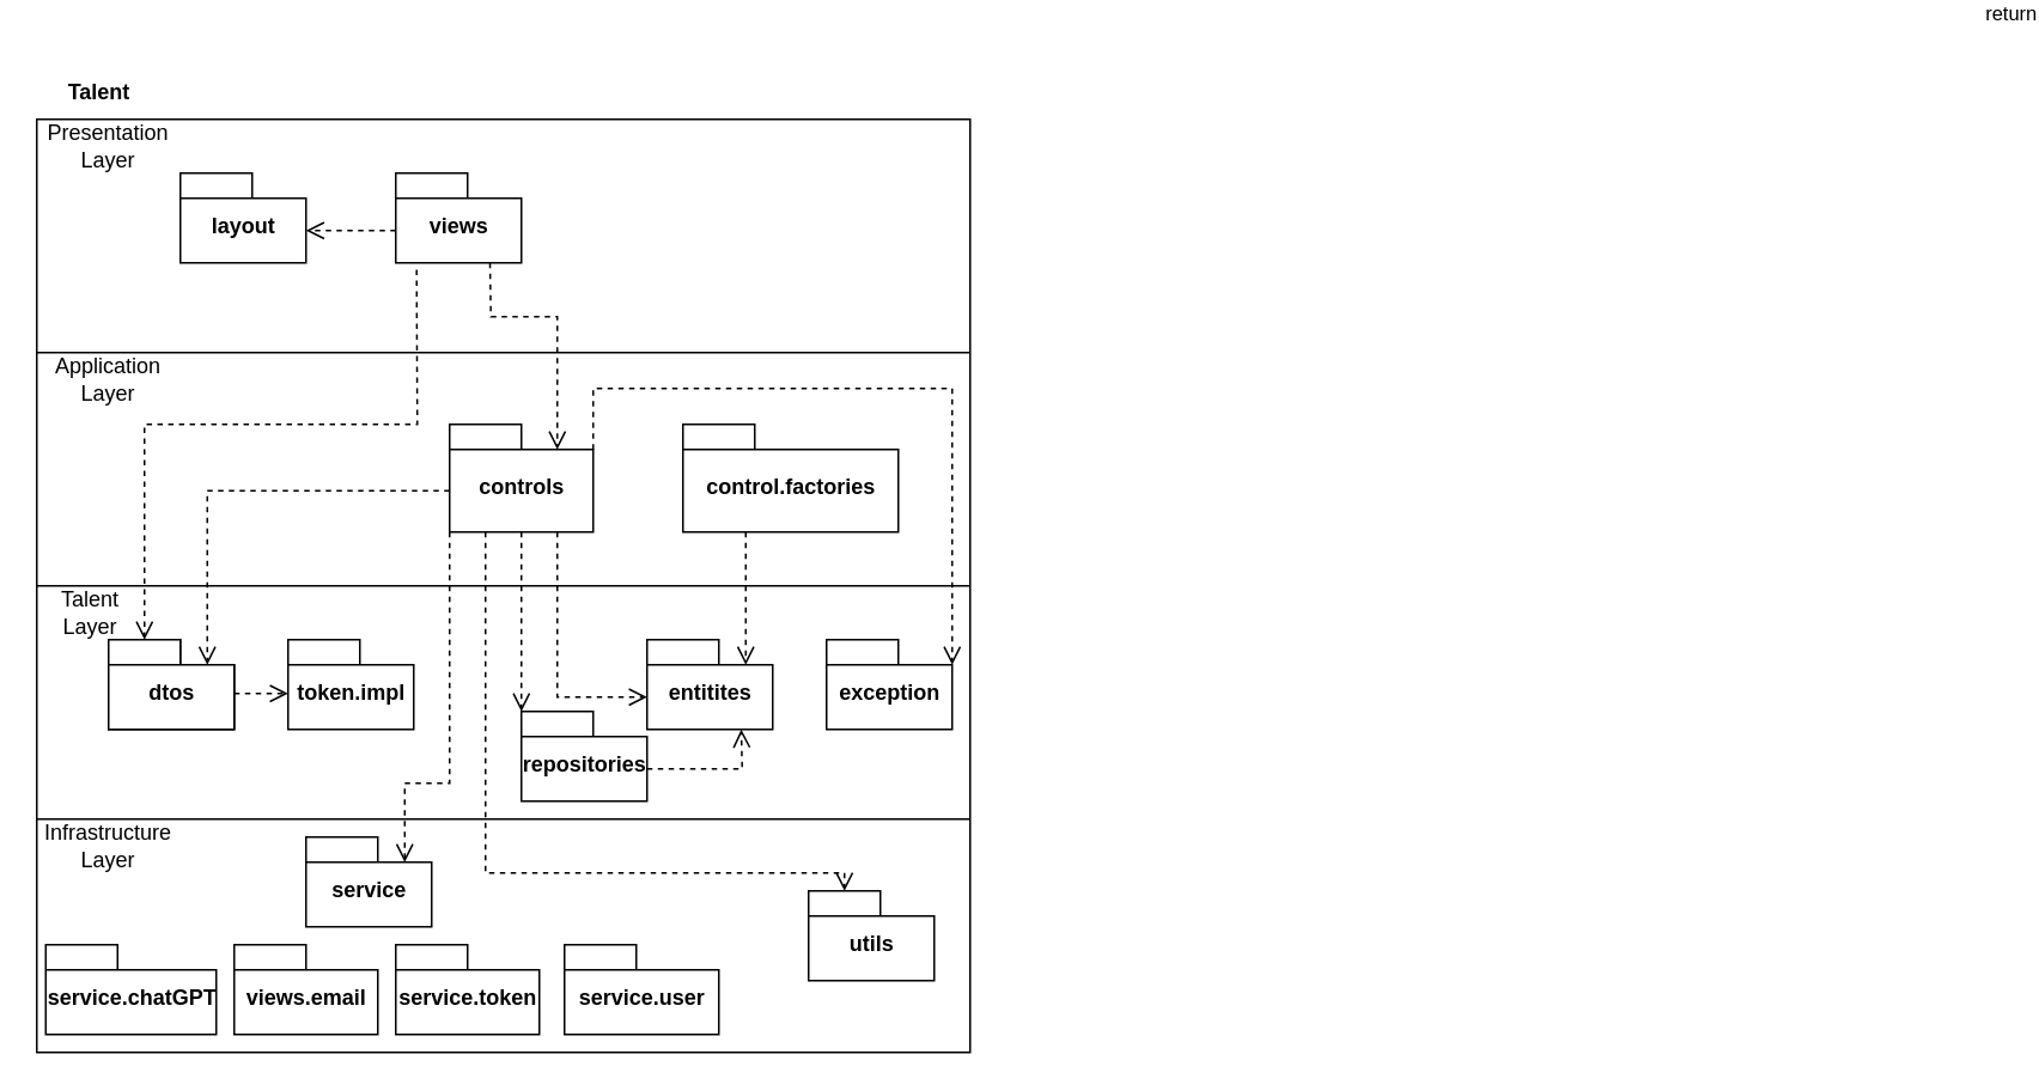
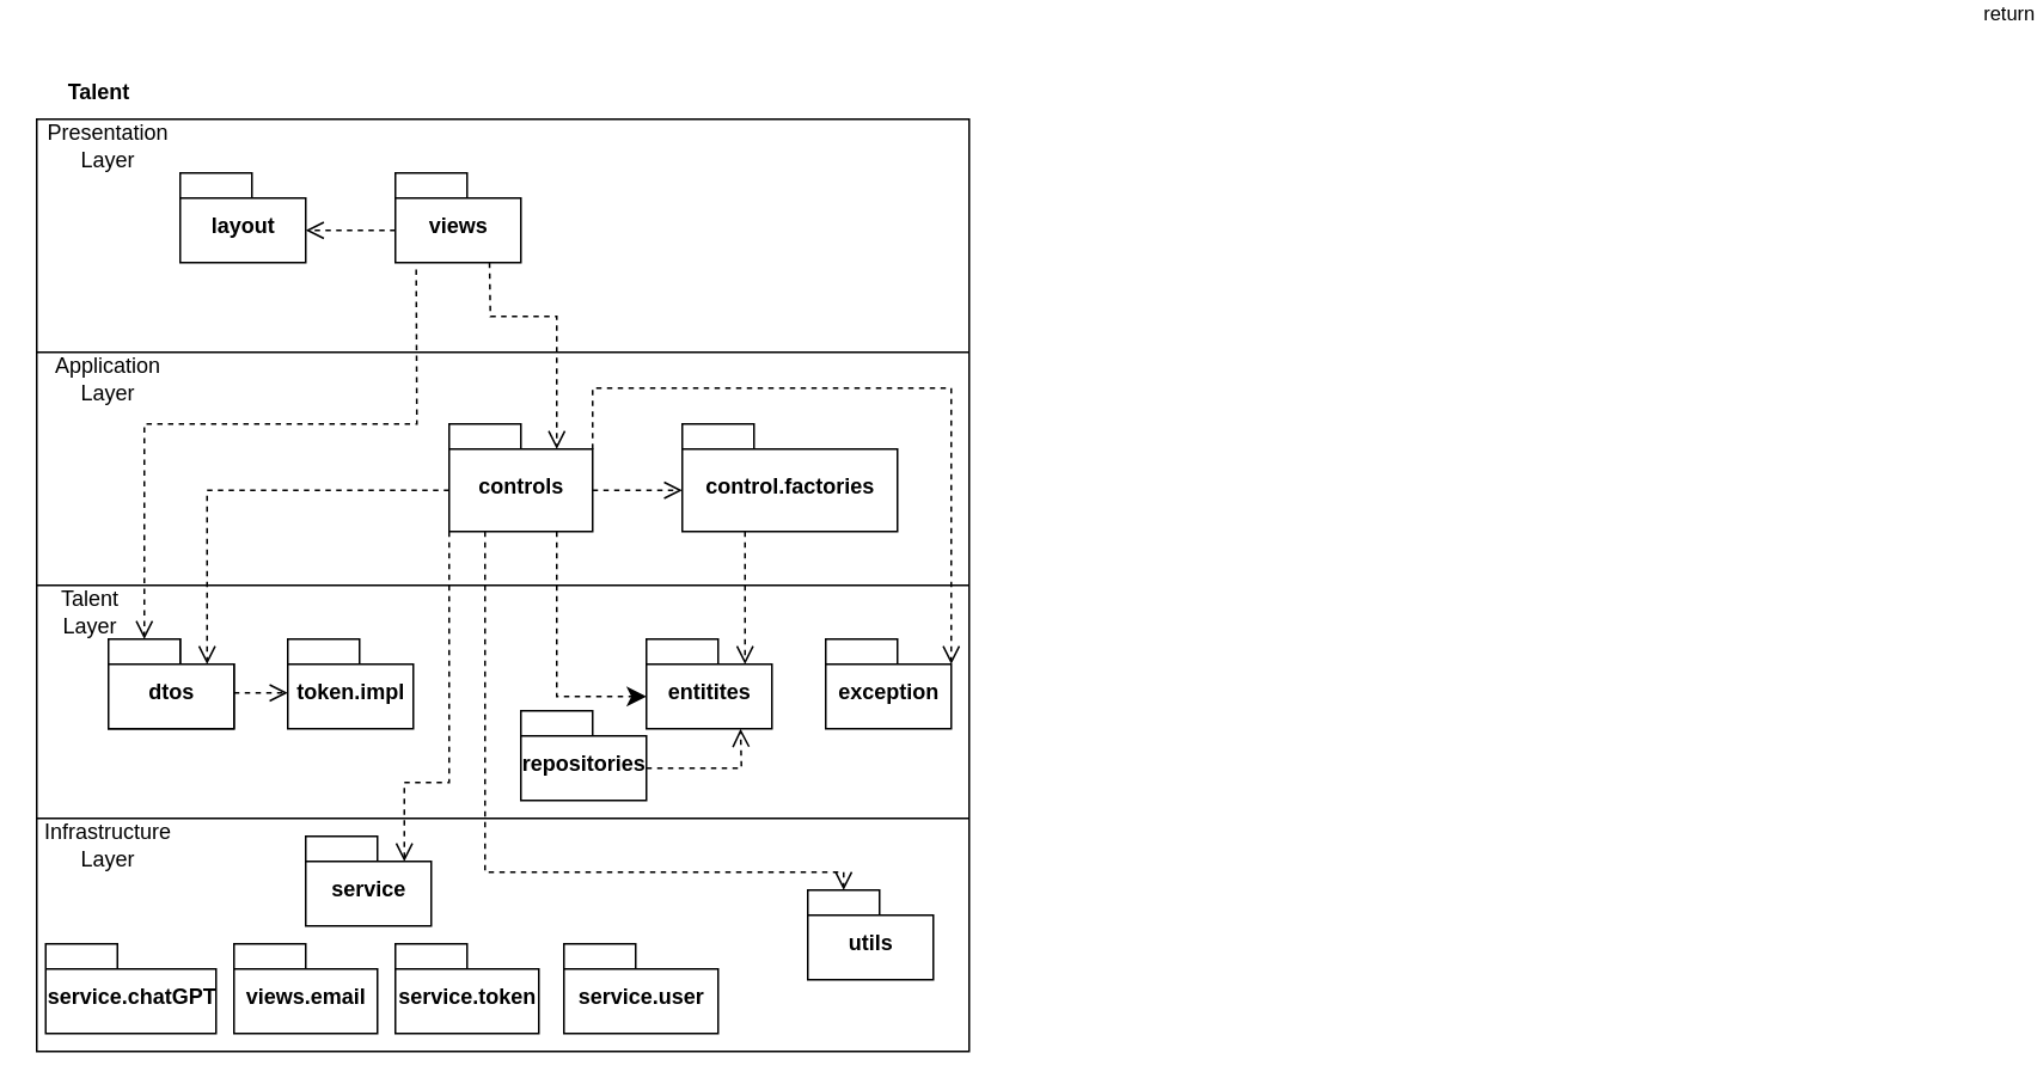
+ <mxCell id="19" value="" style="html=1;verticalAlign=bottom;endArrow=open;dashed=1;endSize=8;rounded=0;exitX=0;exitY=0;exitDx=80;exitDy=37;exitPerimeter=0;entryX=0;entryY=0;entryDx=0;entryDy=37;entryPerimeter=0;" parent="1" source="6" target="10" edge="1"><mxGeometry relative="1" as="geometry"><mxPoint x="640" y="40" as="sourcePoint" /><mxPoint x="560" y="40" as="targetPoint" /></mxGeometry></mxCell>
- <mxCell id="32" value="" style="html=1;verticalAlign=bottom;endArrow=open;dashed=1;endSize=8;rounded=0;exitX=0.5;exitY=1;exitDx=0;exitDy=0;exitPerimeter=0;entryX=0;entryY=0;entryDx=0;entryDy=0;entryPerimeter=0;" edge="1" parent="1" source="6" target="31"><mxGeometry relative="1" as="geometry"><mxPoint x="320" y="290" as="sourcePoint" /><mxPoint x="370" y="382" as="targetPoint" /><Array as="points" /></mxGeometry></mxCell>
- <mxCell id="21" value="" style="html=1;verticalAlign=bottom;endArrow=open;dashed=1;endSize=8;rounded=0;exitX=0.75;exitY=1;exitDx=0;exitDy=0;exitPerimeter=0;entryX=0;entryY=0;entryDx=0;entryDy=32;entryPerimeter=0;" parent="1" source="6" target="8" edge="1"><mxGeometry relative="1" as="geometry"><mxPoint x="350" y="330" as="sourcePoint" /><mxPoint x="270" y="330" as="targetPoint" /><Array as="points"><mxPoint x="310" y="372" /></Array></mxGeometry></mxCell>
+ <mxCell id="21" value="" style="html=1;verticalAlign=bottom;endArrow=classic;dashed=1;endSize=8;rounded=0;exitX=0.75;exitY=1;exitDx=0;exitDy=0;exitPerimeter=0;entryX=0;entryY=0;entryDx=0;entryDy=32;entryPerimeter=0;" parent="1" source="6" target="8" edge="1"><mxGeometry relative="1" as="geometry"><mxPoint x="350" y="330" as="sourcePoint" /><mxPoint x="270" y="330" as="targetPoint" /><Array as="points"><mxPoint x="310" y="372" /></Array></mxGeometry></mxCell>
